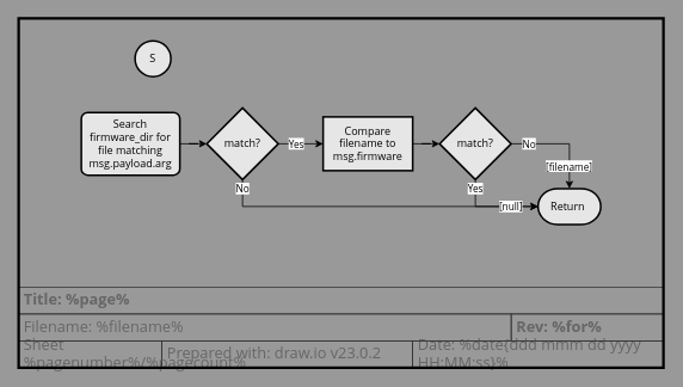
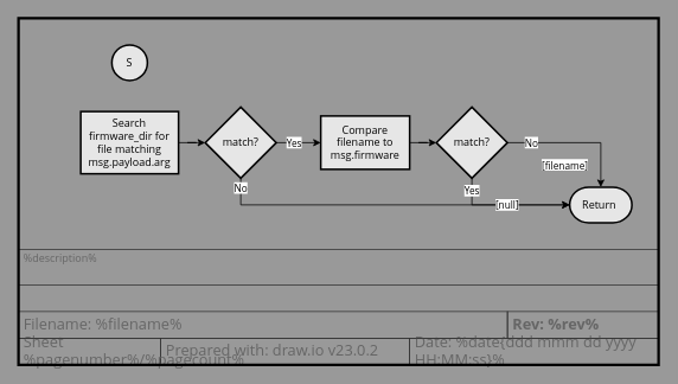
- <mxCell id="12" value="S" style="strokeWidth=2;html=1;shape=mxgraph.flowchart.start_2;whiteSpace=wrap;fillColor=#E6E6E6;fontFamily=Open Sans;" parent="11" vertex="1"><mxGeometry x="150" y="45" width="40" height="40" as="geometry" /></mxCell>
+ <mxCell id="12" value="S" style="strokeWidth=2;html=1;shape=mxgraph.flowchart.start_2;whiteSpace=wrap;fillColor=#E6E6E6;fontFamily=Open Sans;" parent="11" vertex="1"><mxGeometry x="125" y="50" width="40" height="40" as="geometry" /></mxCell>
- <mxCell id="14" value="Search firmware_dir for file matching msg.payload.arg" style="rounded=1;whiteSpace=wrap;html=1;absoluteArcSize=1;arcSize=14;strokeWidth=2;fillColor=#E6E6E6;fontFamily=Open Sans;" parent="11" vertex="1"><mxGeometry x="90" y="125" width="110" height="70" as="geometry" /></mxCell>
+ <mxCell id="14" value="Search firmware_dir for file matching msg.payload.arg" style="whiteSpace=wrap;html=1;absoluteArcSize=1;arcSize=14;strokeWidth=2;fillColor=#E6E6E6;fontFamily=Open Sans;rounded=0;" parent="11" vertex="1"><mxGeometry x="90" y="125" width="110" height="70" as="geometry" /></mxCell>
- <mxCell id="22" value="Return&amp;nbsp;" style="strokeWidth=2;html=1;shape=mxgraph.flowchart.terminator;whiteSpace=wrap;fillColor=#E6E6E6;fontFamily=Open Sans;" parent="11" vertex="1"><mxGeometry x="600" y="210" width="70" height="40" as="geometry" /></mxCell>
+ <mxCell id="22" value="Return&amp;nbsp;" style="strokeWidth=2;html=1;shape=mxgraph.flowchart.terminator;whiteSpace=wrap;fillColor=#E6E6E6;fontFamily=Open Sans;" parent="11" vertex="1"><mxGeometry x="640" y="210" width="70" height="40" as="geometry" /></mxCell>
+ <mxCell id="7" value="&lt;div align=&quot;left&quot;&gt;%description%&lt;/div&gt;" style="strokeWidth=1;shadow=0;dashed=0;html=1;shape=mxgraph.mockup.text.textBox;fontColor=#666666;align=left;verticalAlign=top;fontSize=12;spacingLeft=4;spacingTop=-3;whiteSpace=wrap;strokeColor=#333333;mainText=;fillColor=none;fontFamily=Open Sans;movable=1;resizable=1;rotatable=1;deletable=1;editable=1;locked=0;connectable=1;" parent="1" vertex="1"><mxGeometry x="20" y="280" width="720" height="40" as="geometry" /></mxCell>
- <mxCell id="5" value="&lt;b&gt;Title: %page%&lt;/b&gt;" style="strokeWidth=1;shadow=0;dashed=0;align=center;html=1;shape=mxgraph.mockup.text.textBox;fontColor=#666666;align=left;fontSize=17;spacingLeft=4;spacingTop=-3;whiteSpace=wrap;strokeColor=#333333;mainText=;fillColor=none;fontFamily=Open Sans;movable=1;resizable=1;rotatable=1;deletable=1;editable=1;locked=0;connectable=1;" parent="1" vertex="1"><mxGeometry x="20" y="320" width="720" height="30" as="geometry" /></mxCell>
- <mxCell id="8" value="&lt;b&gt;Rev: %for%&lt;br&gt;&lt;/b&gt;" style="strokeWidth=1;shadow=0;dashed=0;align=center;html=1;shape=mxgraph.mockup.text.textBox;fontColor=#666666;align=left;fontSize=17;spacingLeft=4;spacingTop=-3;whiteSpace=wrap;strokeColor=#333333;mainText=;fillColor=none;fontFamily=Open Sans;movable=1;resizable=1;rotatable=1;deletable=1;editable=1;locked=0;connectable=1;" parent="1" vertex="1"><mxGeometry x="570" y="350" width="170" height="30" as="geometry" /></mxCell>
+ <mxCell id="8" value="&lt;b&gt;Rev: %rev%&lt;br&gt;&lt;/b&gt;" style="strokeWidth=1;shadow=0;dashed=0;align=center;html=1;shape=mxgraph.mockup.text.textBox;fontColor=#666666;align=left;fontSize=17;spacingLeft=4;spacingTop=-3;whiteSpace=wrap;strokeColor=#333333;mainText=;fillColor=none;fontFamily=Open Sans;movable=1;resizable=1;rotatable=1;deletable=1;editable=1;locked=0;connectable=1;" parent="1" vertex="1"><mxGeometry x="570" y="350" width="170" height="30" as="geometry" /></mxCell>
